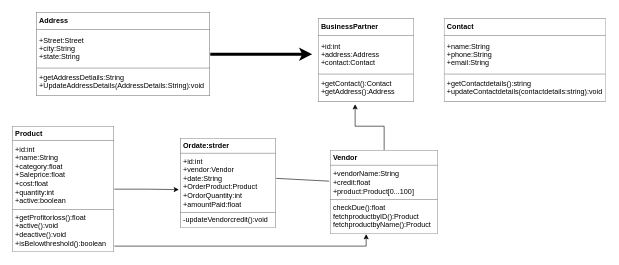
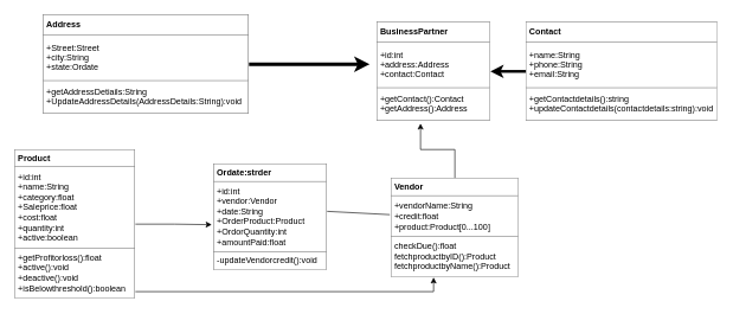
- <mxCell id="12" value="&lt;table border=&quot;1&quot; width=&quot;100%&quot; cellpadding=&quot;4&quot; style=&quot;width: 100% ; height: 100% ; border-collapse: collapse&quot;&gt;&lt;tbody&gt;&lt;tr&gt;&lt;th&gt;Address&lt;/th&gt;&lt;/tr&gt;&lt;tr&gt;&lt;td&gt;+Street:Street&lt;br&gt;+city:String&lt;br&gt;+state:String&lt;/td&gt;&lt;/tr&gt;&lt;tr&gt;&lt;td&gt;+getAddressDetiails:String&lt;br&gt;+UpdateAddressDetails(AddressDetails:String):void&lt;/td&gt;&lt;/tr&gt;&lt;/tbody&gt;&lt;/table&gt;" style="text;html=1;strokeColor=none;fillColor=none;overflow=fill;align=left;" vertex="1" parent="1"><mxGeometry x="60" y="20" width="290" height="140" as="geometry" /></mxCell>
+ <mxCell id="12" value="&lt;table border=&quot;1&quot; width=&quot;100%&quot; cellpadding=&quot;4&quot; style=&quot;width: 100% ; height: 100% ; border-collapse: collapse&quot;&gt;&lt;tbody&gt;&lt;tr&gt;&lt;th&gt;Address&lt;/th&gt;&lt;/tr&gt;&lt;tr&gt;&lt;td&gt;+Street:Street&lt;br&gt;+city:String&lt;br&gt;+state:Ordate&lt;/td&gt;&lt;/tr&gt;&lt;tr&gt;&lt;td&gt;+getAddressDetiails:String&lt;br&gt;+UpdateAddressDetails(AddressDetails:String):void&lt;/td&gt;&lt;/tr&gt;&lt;/tbody&gt;&lt;/table&gt;" style="text;html=1;strokeColor=none;fillColor=none;overflow=fill;align=left;" vertex="1" parent="1"><mxGeometry x="60" y="20" width="290" height="140" as="geometry" /></mxCell>
+ <mxCell id="8" style="edgeStyle=orthogonalEdgeStyle;rounded=0;orthogonalLoop=1;jettySize=auto;html=1;entryX=1;entryY=0.5;entryDx=0;entryDy=0;strokeWidth=4;" edge="1" parent="1" source="9" target="10"><mxGeometry relative="1" as="geometry" /></mxCell>
